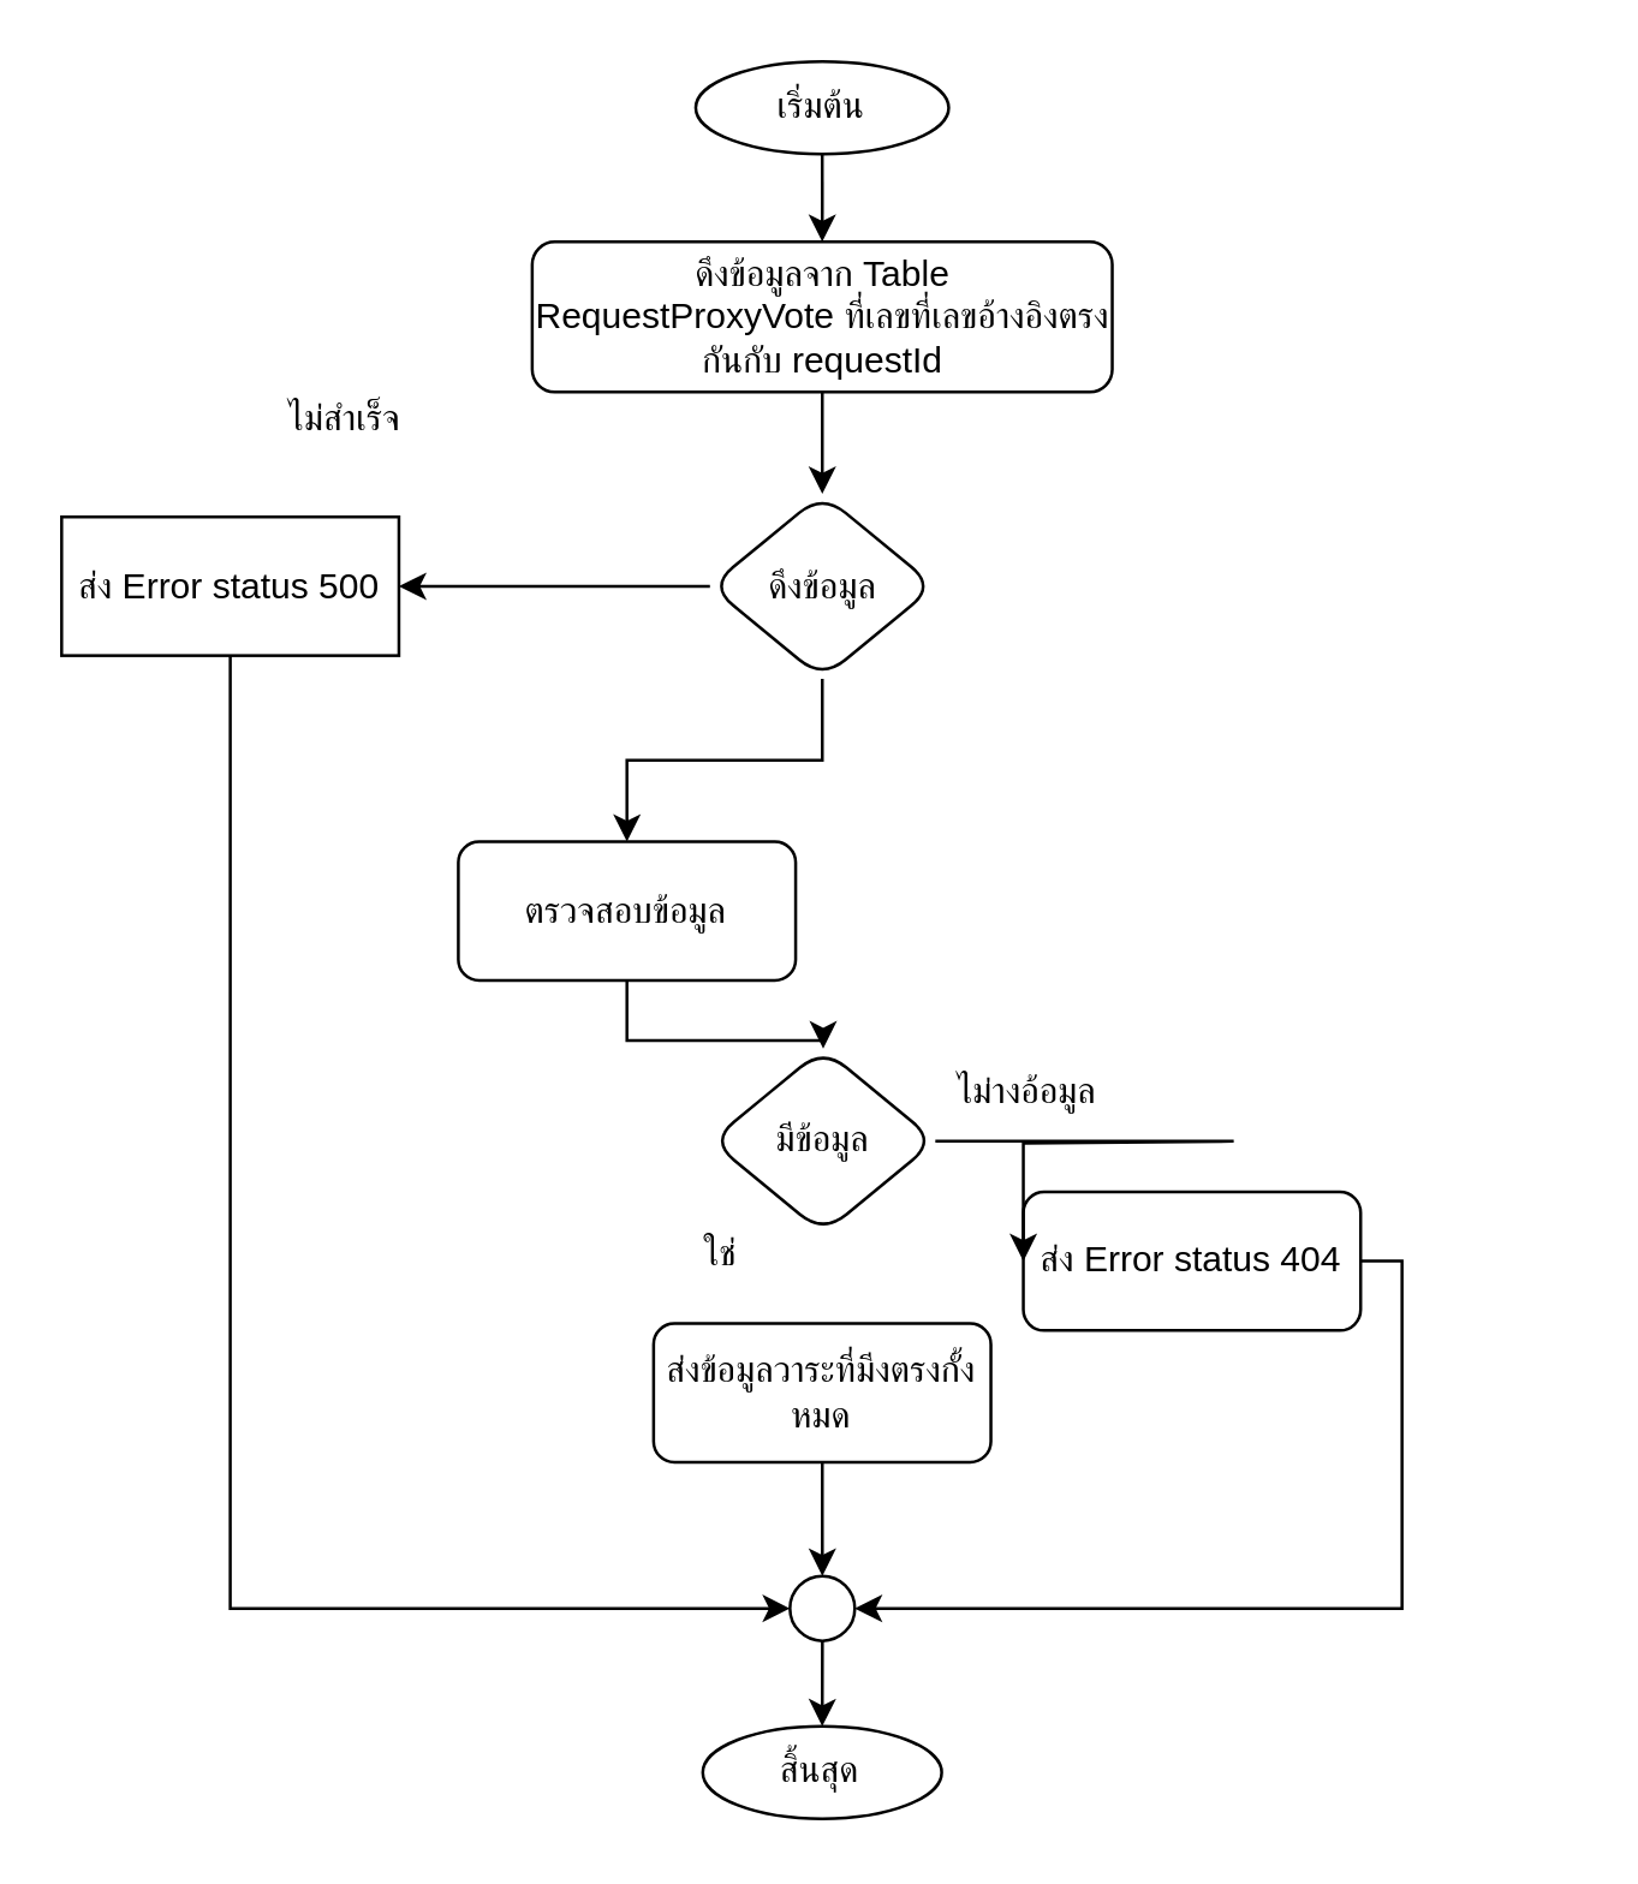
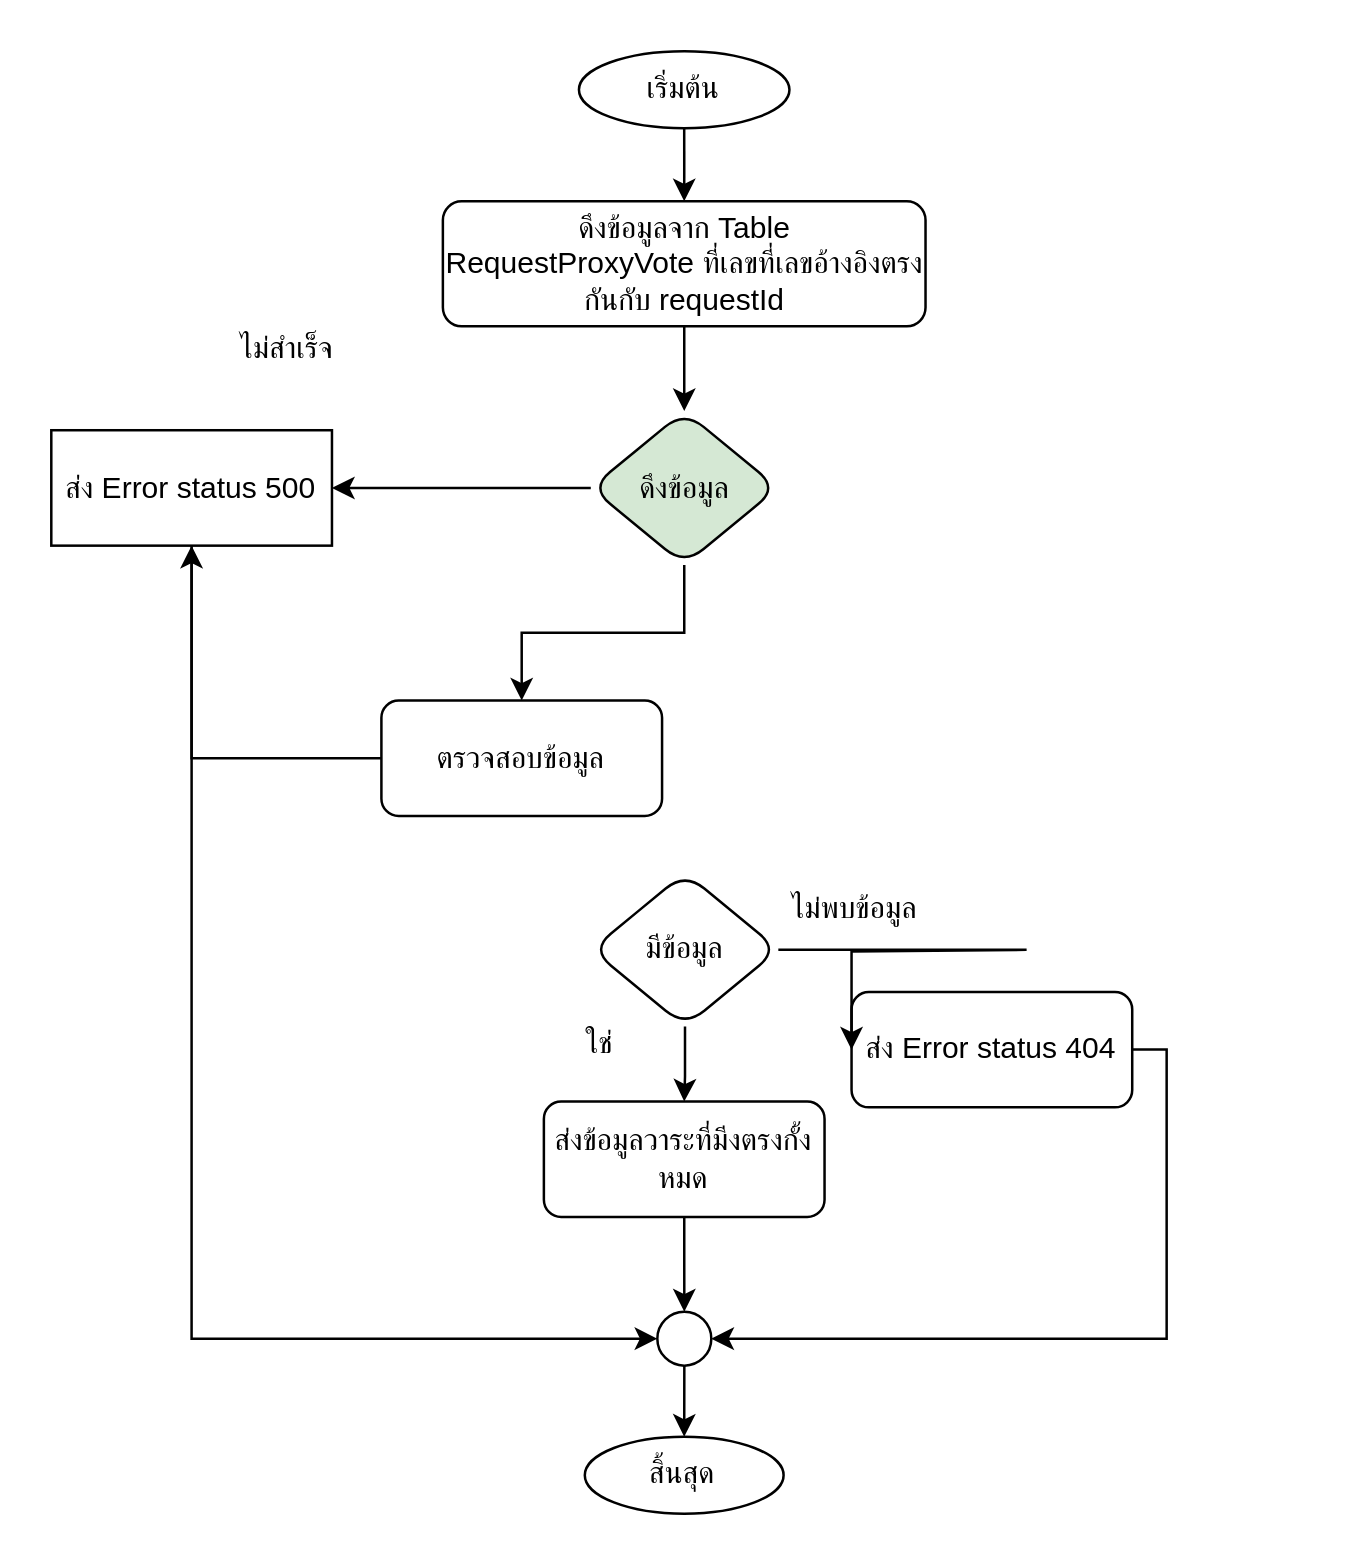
- <mxCell id="20" value="ดึงข้อมูล" style="rhombus;whiteSpace=wrap;html=1;rounded=1;" vertex="1" parent="2"><mxGeometry x="215.703" y="143.848" width="74.818" height="61.538" as="geometry" /></mxCell>
+ <mxCell id="20" value="ดึงข้อมูล" style="rhombus;whiteSpace=wrap;html=1;rounded=1;fillColor=#d5e8d4;" vertex="1" parent="2"><mxGeometry x="215.703" y="143.848" width="74.818" height="61.538" as="geometry" /></mxCell>
- <mxCell id="18" value="" style="edgeStyle=orthogonalEdgeStyle;rounded=0;orthogonalLoop=1;jettySize=auto;html=1;endArrow=classic;endFill=1;" edge="1" parent="2" source="17" target="4"><mxGeometry relative="1" as="geometry" /></mxCell>
+ <mxCell id="18" value="" style="edgeStyle=orthogonalEdgeStyle;rounded=0;orthogonalLoop=1;jettySize=auto;html=1;endArrow=classic;endFill=1;" edge="1" parent="2" source="17" target="3"><mxGeometry relative="1" as="geometry" /></mxCell>
- <mxCell id="7" value="ไม่างอ้อมูล" style="text;html=1;align=center;verticalAlign=middle;resizable=0;points=[];autosize=1;strokeColor=none;fillColor=none;" vertex="1" parent="2"><mxGeometry x="280.521" y="328.454" width="80" height="30" as="geometry" /></mxCell>
+ <mxCell id="7" value="ไม่พบข้อมูล" style="text;html=1;align=center;verticalAlign=middle;resizable=0;points=[];autosize=1;strokeColor=none;fillColor=none;" vertex="1" parent="2"><mxGeometry x="280.521" y="328.454" width="80" height="30" as="geometry" /></mxCell>
+ <mxCell id="10" value="" style="edgeStyle=orthogonalEdgeStyle;rounded=0;orthogonalLoop=1;jettySize=auto;html=1;endArrow=classic;endFill=1;entryX=0.5;entryY=0;entryDx=0;entryDy=0;" edge="1" parent="2" source="4" target="9"><mxGeometry relative="1" as="geometry"><mxPoint x="-103.018" y="832.305" as="targetPoint" /></mxGeometry></mxCell>
